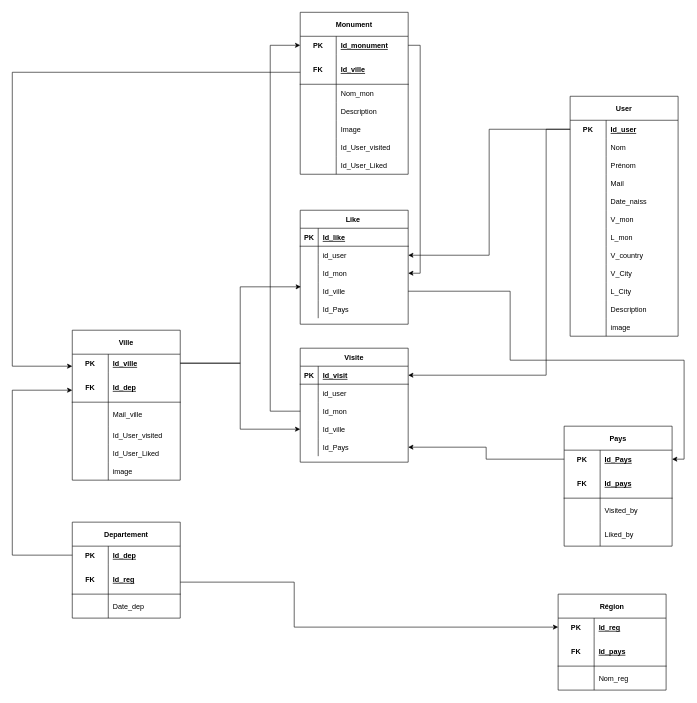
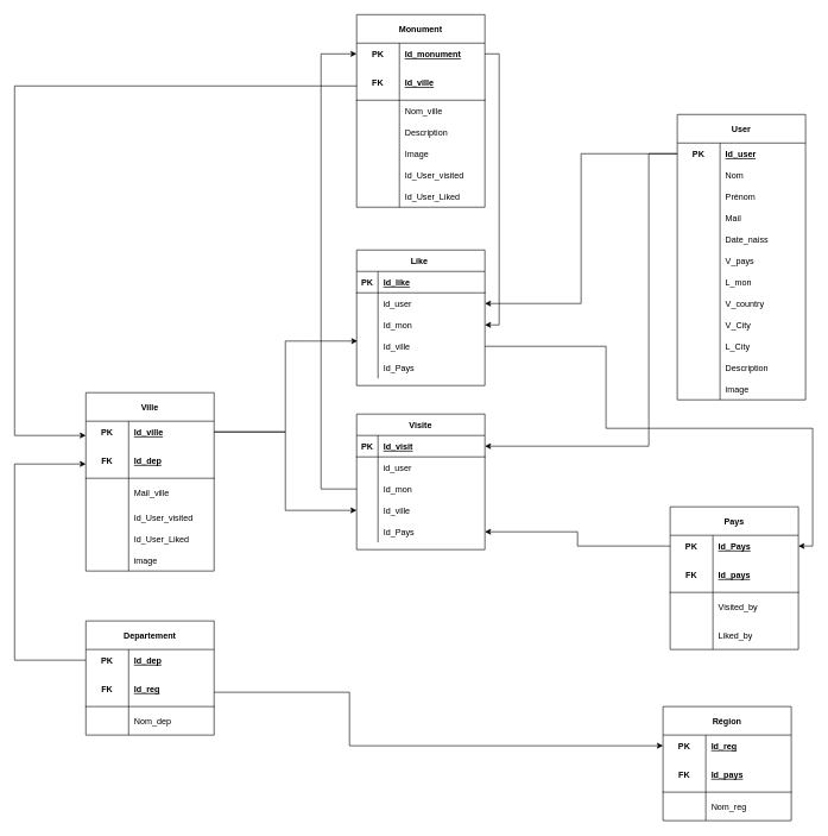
- <mxCell id="11" value="Nom_mon" style="shape=partialRectangle;connectable=0;fillColor=none;top=0;left=0;bottom=0;right=0;align=left;spacingLeft=6;overflow=hidden;" parent="9" vertex="1"><mxGeometry x="60" width="120" height="30" as="geometry"><mxRectangle width="120" height="30" as="alternateBounds" /></mxGeometry></mxCell>
+ <mxCell id="11" value="Nom_ville" style="shape=partialRectangle;connectable=0;fillColor=none;top=0;left=0;bottom=0;right=0;align=left;spacingLeft=6;overflow=hidden;" parent="9" vertex="1"><mxGeometry x="60" width="120" height="30" as="geometry"><mxRectangle width="120" height="30" as="alternateBounds" /></mxGeometry></mxCell>
- <mxCell id="42" value="V_mon" style="shape=partialRectangle;connectable=0;fillColor=none;top=0;left=0;bottom=0;right=0;align=left;spacingLeft=6;overflow=hidden;" parent="40" vertex="1"><mxGeometry x="60" width="120" height="30" as="geometry"><mxRectangle width="120" height="30" as="alternateBounds" /></mxGeometry></mxCell>
+ <mxCell id="42" value="V_pays" style="shape=partialRectangle;connectable=0;fillColor=none;top=0;left=0;bottom=0;right=0;align=left;spacingLeft=6;overflow=hidden;" parent="40" vertex="1"><mxGeometry x="60" width="120" height="30" as="geometry"><mxRectangle width="120" height="30" as="alternateBounds" /></mxGeometry></mxCell>
- <mxCell id="91" value="Date_dep" style="shape=partialRectangle;connectable=0;fillColor=none;top=0;left=0;bottom=0;right=0;align=left;spacingLeft=6;overflow=hidden;" parent="89" vertex="1"><mxGeometry x="60" width="120" height="40" as="geometry"><mxRectangle width="120" height="40" as="alternateBounds" /></mxGeometry></mxCell>
+ <mxCell id="91" value="Nom_dep" style="shape=partialRectangle;connectable=0;fillColor=none;top=0;left=0;bottom=0;right=0;align=left;spacingLeft=6;overflow=hidden;" parent="89" vertex="1"><mxGeometry x="60" width="120" height="40" as="geometry"><mxRectangle width="120" height="40" as="alternateBounds" /></mxGeometry></mxCell>
